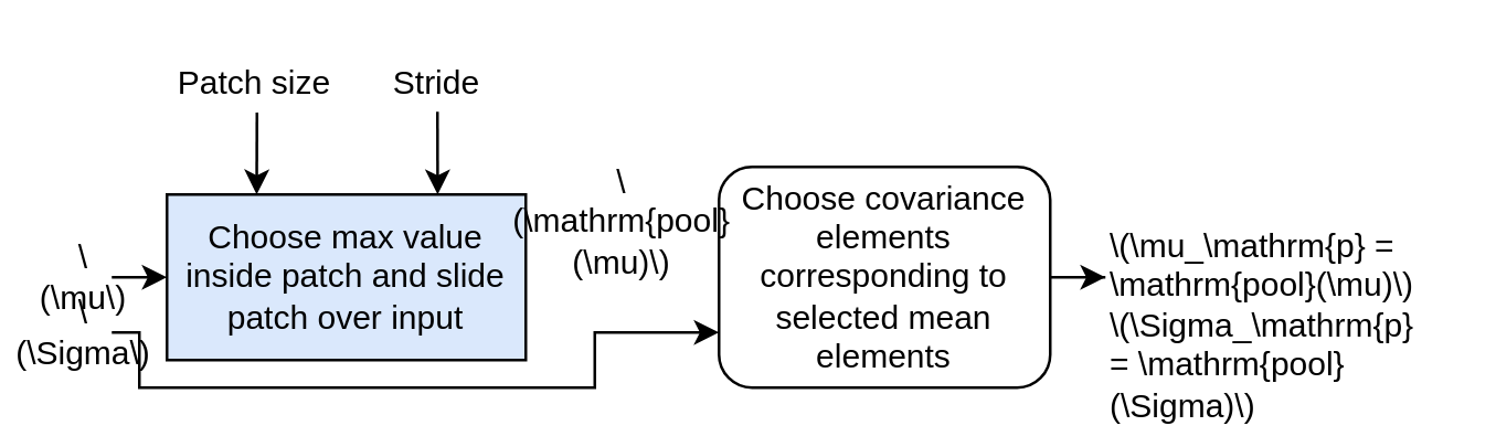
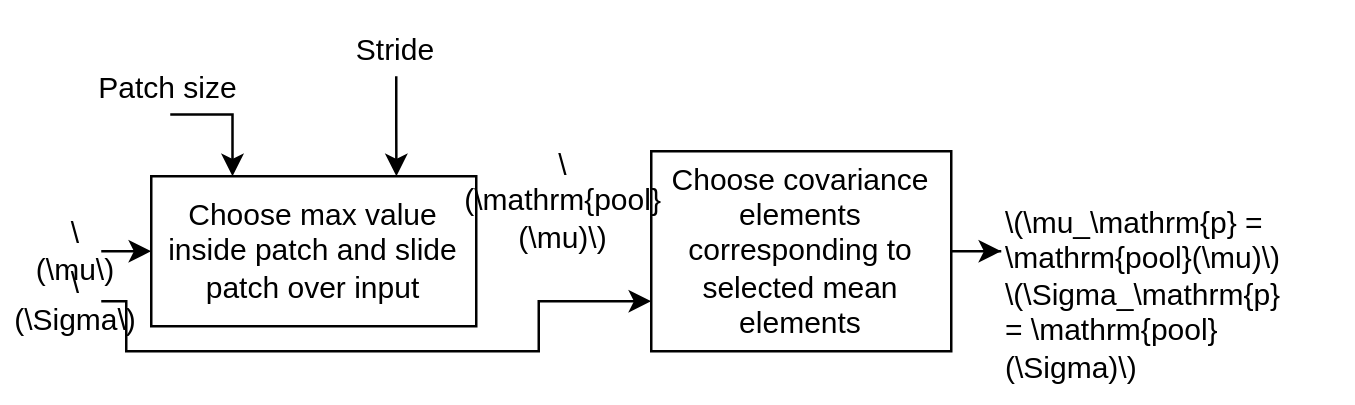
- <mxCell id="6" value="Patch size" style="text;html=1;strokeColor=none;fillColor=none;align=center;verticalAlign=middle;whiteSpace=wrap;rounded=0;" vertex="1" parent="1"><mxGeometry x="62" y="20" width="60" height="20" as="geometry" /></mxCell>
+ <mxCell id="6" value="Patch size" style="text;html=1;strokeColor=none;fillColor=none;align=center;verticalAlign=middle;whiteSpace=wrap;rounded=0;" vertex="1" parent="1"><mxGeometry x="37" y="25" width="60" height="20" as="geometry" /></mxCell>
- <mxCell id="8" value="Stride" style="text;html=1;strokeColor=none;fillColor=none;align=center;verticalAlign=middle;whiteSpace=wrap;rounded=0;" vertex="1" parent="1"><mxGeometry x="138" y="20" width="40" height="20" as="geometry" /></mxCell>
+ <mxCell id="8" value="Stride" style="text;html=1;strokeColor=none;fillColor=none;align=center;verticalAlign=middle;whiteSpace=wrap;rounded=0;" vertex="1" parent="1"><mxGeometry x="138" y="10" width="40" height="20" as="geometry" /></mxCell>
- <mxCell id="4" value="Choose max value inside patch and slide patch over input" style="rounded=0;whiteSpace=wrap;html=1;fillColor=#dae8fc;" vertex="1" parent="1"><mxGeometry x="60" y="70" width="130" height="60" as="geometry" /></mxCell>
+ <mxCell id="4" value="Choose max value inside patch and slide patch over input" style="rounded=0;whiteSpace=wrap;html=1;" vertex="1" parent="1"><mxGeometry x="60" y="70" width="130" height="60" as="geometry" /></mxCell>
- <mxCell id="10" value="Choose covariance elements corresponding to selected mean elements" style="whiteSpace=wrap;html=1;rounded=1;" vertex="1" parent="1"><mxGeometry x="260" y="60" width="120" height="80" as="geometry" /></mxCell>
+ <mxCell id="10" value="Choose covariance elements corresponding to selected mean elements" style="rounded=0;whiteSpace=wrap;html=1;" vertex="1" parent="1"><mxGeometry x="260" y="60" width="120" height="80" as="geometry" /></mxCell>
